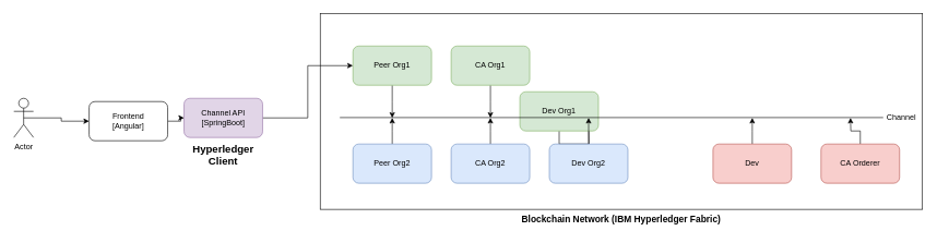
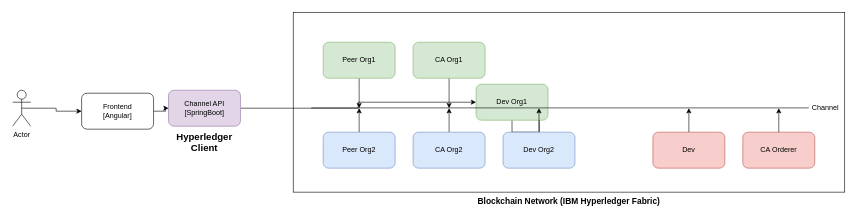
- <mxCell id="5" style="edgeStyle=orthogonalEdgeStyle;rounded=0;orthogonalLoop=1;jettySize=auto;html=1;entryX=0;entryY=0.5;entryDx=0;entryDy=0;" edge="1" parent="1" source="6" target="8"><mxGeometry relative="1" as="geometry" /></mxCell>
+ <mxCell id="5" style="edgeStyle=orthogonalEdgeStyle;rounded=0;orthogonalLoop=1;jettySize=auto;html=1;" edge="1" parent="1" source="6" target="16"><mxGeometry relative="1" as="geometry" /></mxCell>
- <mxCell id="22" value="CA Orderer" style="rounded=1;whiteSpace=wrap;html=1;fillColor=#f8cecc;strokeColor=#b85450;" vertex="1" parent="1"><mxGeometry x="1253" y="220" width="120" height="60" as="geometry" /></mxCell>
+ <mxCell id="22" value="CA Orderer" style="rounded=1;whiteSpace=wrap;html=1;fillColor=#f8cecc;strokeColor=#b85450;" vertex="1" parent="1"><mxGeometry x="1238" y="220" width="120" height="60" as="geometry" /></mxCell>
